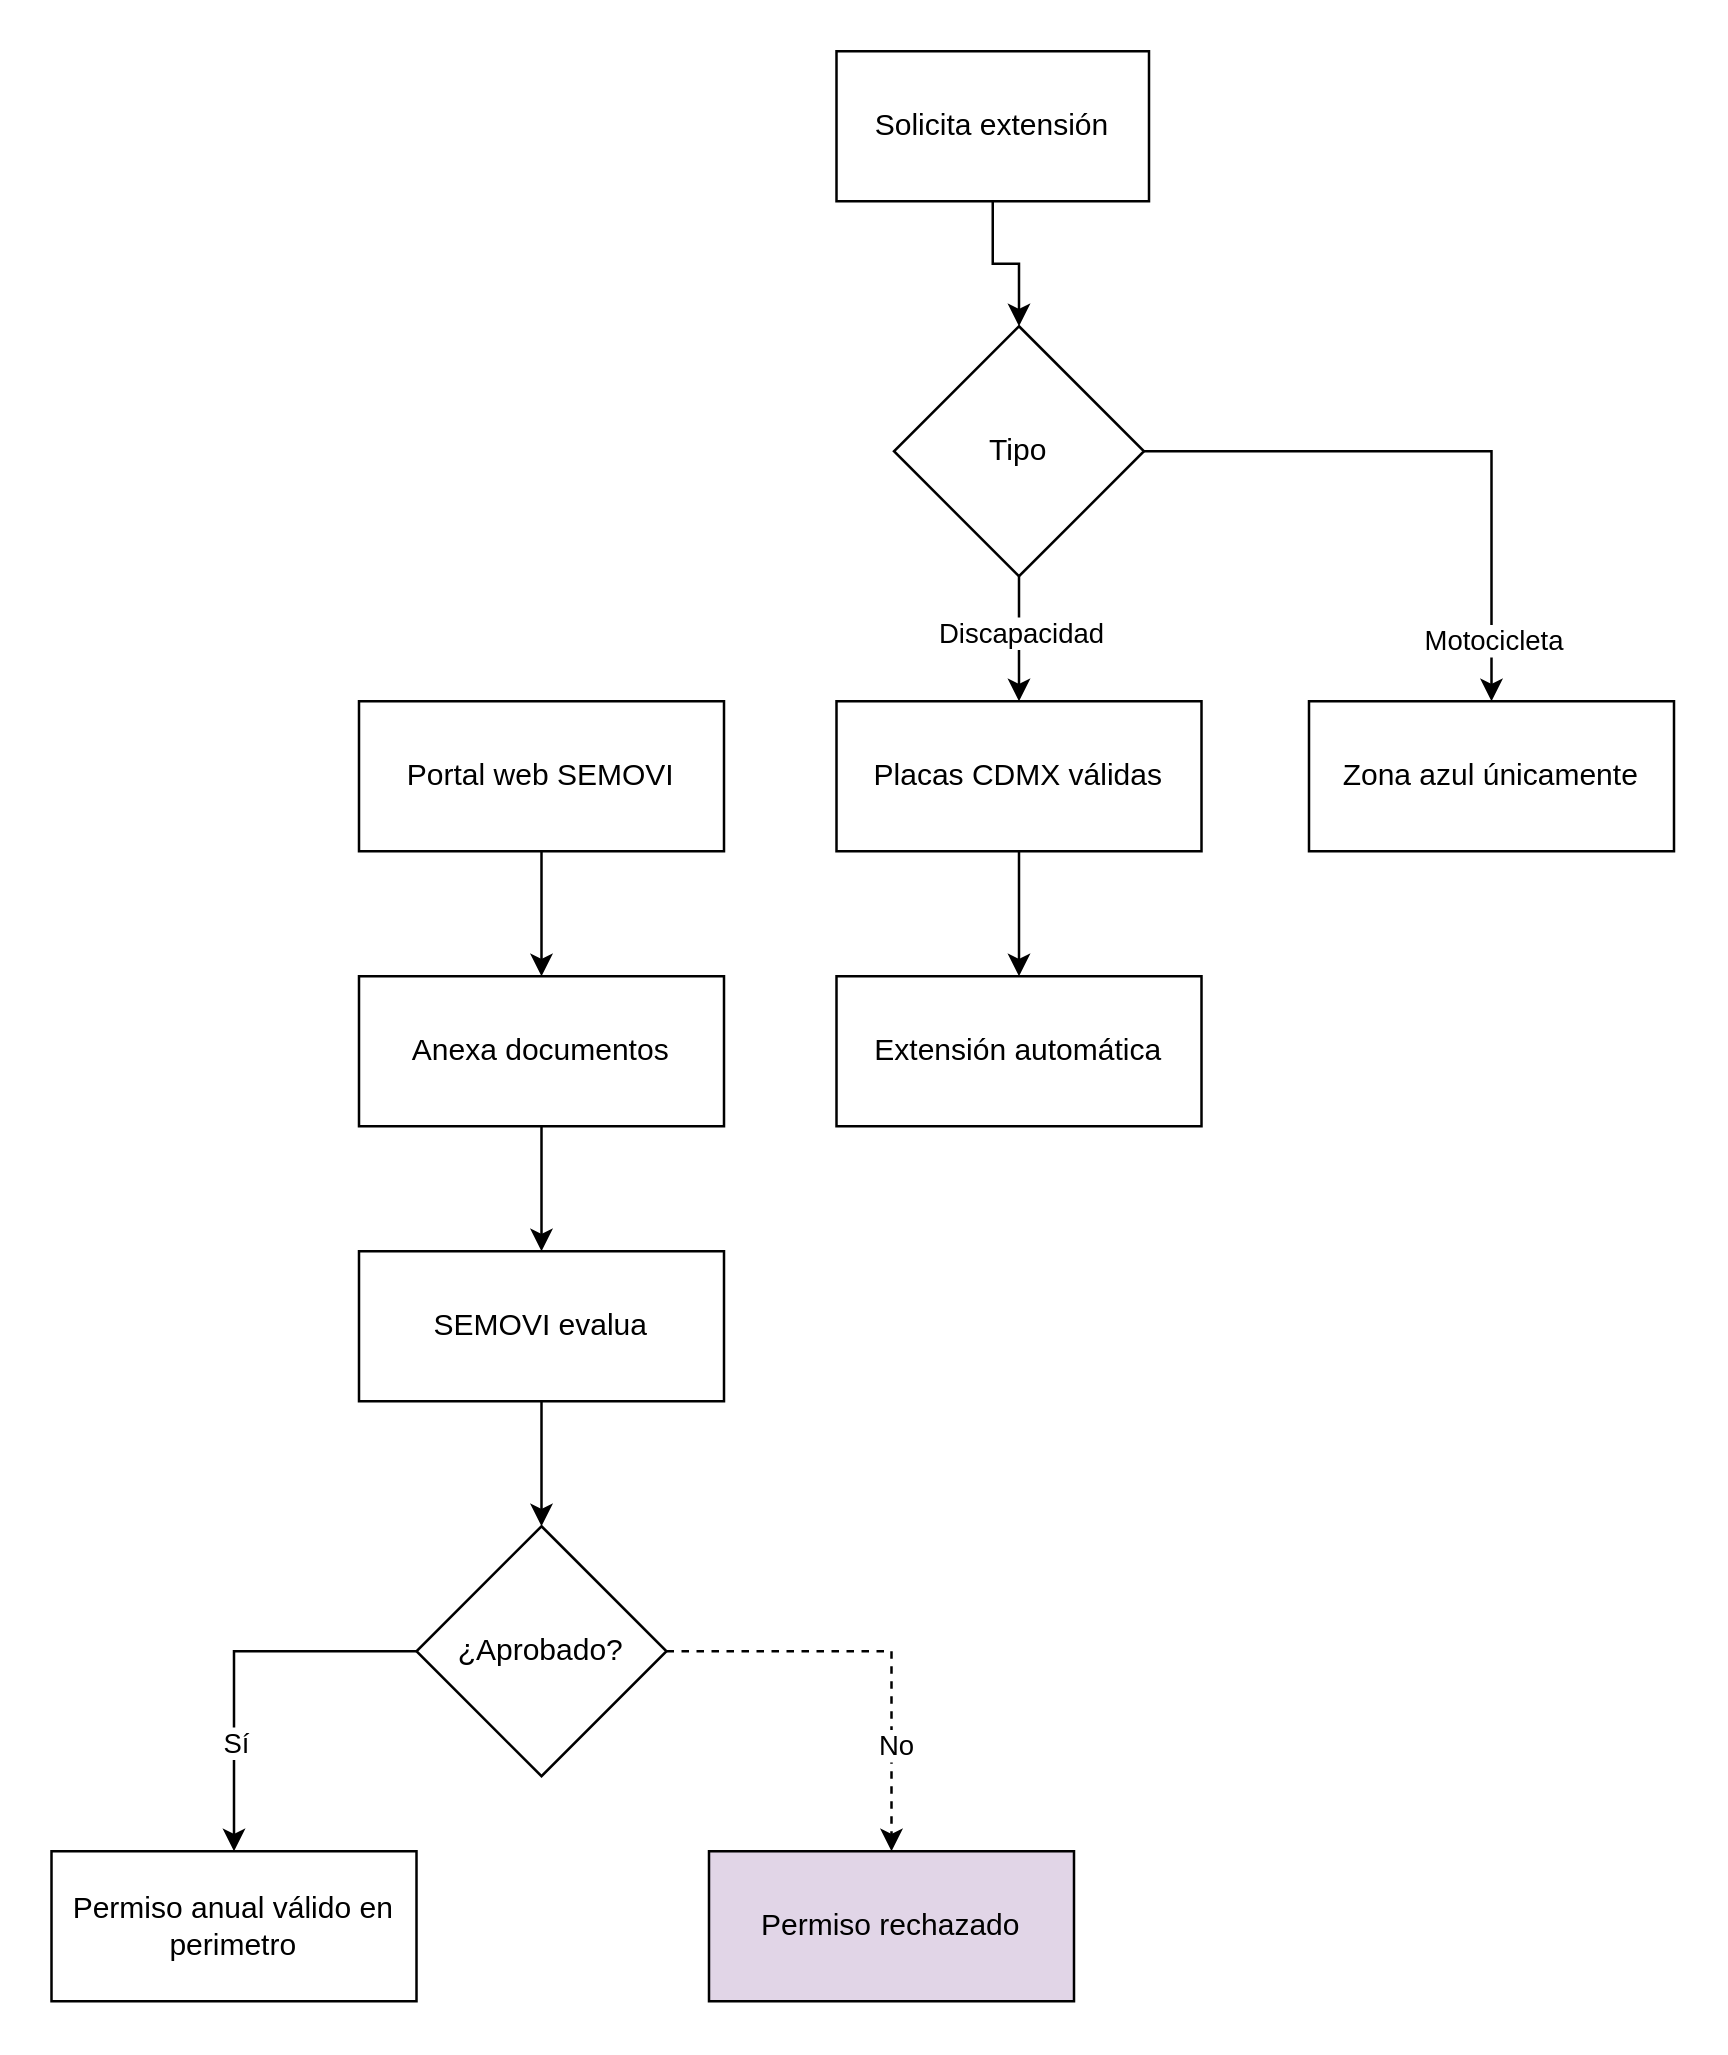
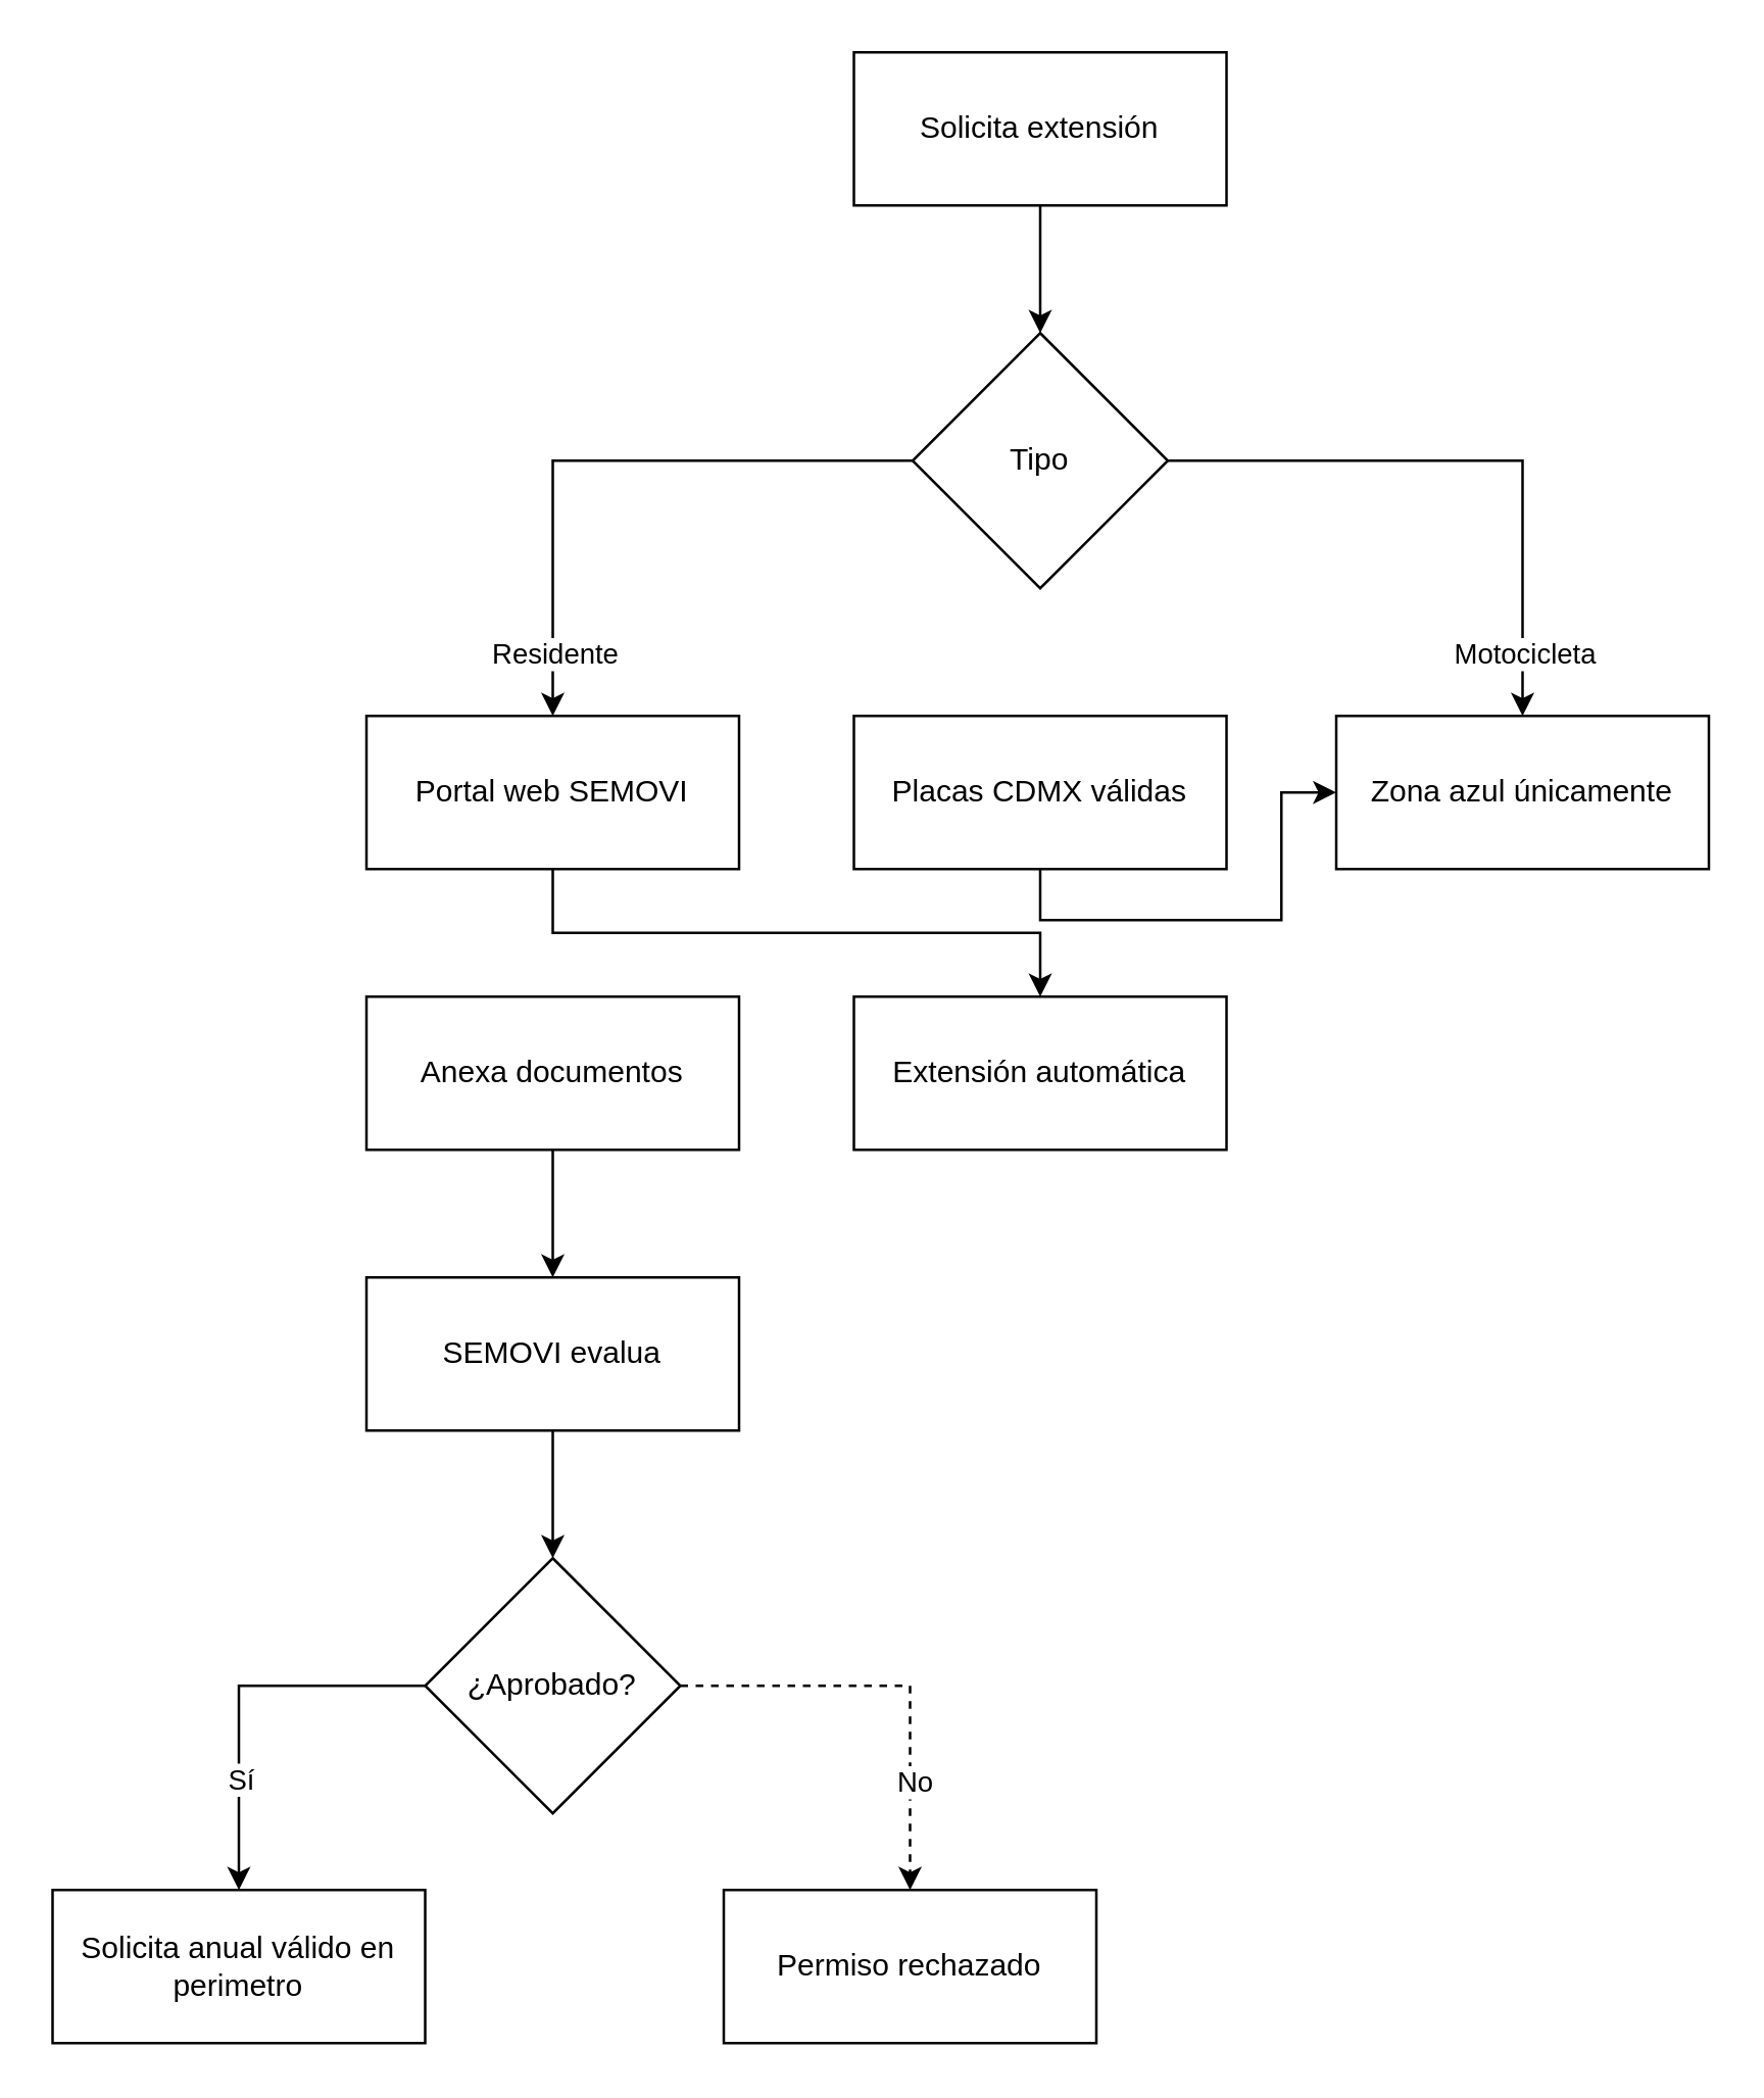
- <mxCell id="3" value="Solicita extensión" style="rounded=0;whiteSpace=wrap;html=1;" vertex="1" parent="1"><mxGeometry x="334" y="20" width="125" height="60" as="geometry" /></mxCell>
+ <mxCell id="3" value="Solicita extensión" style="rounded=0;whiteSpace=wrap;html=1;" vertex="1" parent="1"><mxGeometry x="334" y="20" width="146" height="60" as="geometry" /></mxCell>
+ <mxCell id="6" style="edgeStyle=orthogonalEdgeStyle;rounded=0;orthogonalLoop=1;jettySize=auto;html=1;exitX=0;exitY=0.5;exitDx=0;exitDy=0;entryX=0.5;entryY=0;entryDx=0;entryDy=0;" edge="1" parent="1" source="10" target="14"><mxGeometry relative="1" as="geometry" /></mxCell>
+ <mxCell id="7" value="Residente" style="edgeLabel;html=1;align=center;verticalAlign=middle;resizable=0;points=[];" connectable="0" vertex="1" parent="6"><mxGeometry x="0.792" relative="1" as="geometry"><mxPoint as="offset" /></mxGeometry></mxCell>
- <mxCell id="4" style="edgeStyle=orthogonalEdgeStyle;rounded=0;orthogonalLoop=1;jettySize=auto;html=1;exitX=0.5;exitY=1;exitDx=0;exitDy=0;entryX=0.5;entryY=0;entryDx=0;entryDy=0;" edge="1" parent="1" source="10" target="12"><mxGeometry relative="1" as="geometry" /></mxCell>
- <mxCell id="5" value="Discapacidad" style="edgeLabel;html=1;align=center;verticalAlign=middle;resizable=0;points=[];" connectable="0" vertex="1" parent="4"><mxGeometry x="-0.12" relative="1" as="geometry"><mxPoint as="offset" /></mxGeometry></mxCell>
- <mxCell id="11" style="edgeStyle=orthogonalEdgeStyle;rounded=0;orthogonalLoop=1;jettySize=auto;html=1;exitX=0.5;exitY=1;exitDx=0;exitDy=0;entryX=0.5;entryY=0;entryDx=0;entryDy=0;" edge="1" parent="1" source="12" target="16"><mxGeometry relative="1" as="geometry" /></mxCell>
+ <mxCell id="11" style="edgeStyle=orthogonalEdgeStyle;rounded=0;orthogonalLoop=1;jettySize=auto;html=1;exitX=0.5;exitY=1;exitDx=0;exitDy=0;" edge="1" parent="1" source="12" target="15"><mxGeometry relative="1" as="geometry" /></mxCell>
- <mxCell id="13" style="edgeStyle=orthogonalEdgeStyle;rounded=0;orthogonalLoop=1;jettySize=auto;html=1;exitX=0.5;exitY=1;exitDx=0;exitDy=0;entryX=0.5;entryY=0;entryDx=0;entryDy=0;" edge="1" parent="1" source="14" target="18"><mxGeometry relative="1" as="geometry" /></mxCell>
+ <mxCell id="13" style="edgeStyle=orthogonalEdgeStyle;rounded=0;orthogonalLoop=1;jettySize=auto;html=1;exitX=0.5;exitY=1;exitDx=0;exitDy=0;" edge="1" parent="1" source="14" target="16"><mxGeometry relative="1" as="geometry" /></mxCell>
- <mxCell id="26" value="Permiso anual válido en perimetro" style="rounded=0;whiteSpace=wrap;html=1;" vertex="1" parent="1"><mxGeometry x="20" y="740" width="146" height="60" as="geometry" /></mxCell>
+ <mxCell id="26" value="Solicita anual válido en perimetro" style="rounded=0;whiteSpace=wrap;html=1;" vertex="1" parent="1"><mxGeometry x="20" y="740" width="146" height="60" as="geometry" /></mxCell>
- <mxCell id="27" value="Permiso rechazado" style="rounded=0;whiteSpace=wrap;html=1;fillColor=#e1d5e7;" vertex="1" parent="1"><mxGeometry x="283" y="740" width="146" height="60" as="geometry" /></mxCell>
+ <mxCell id="27" value="Permiso rechazado" style="rounded=0;whiteSpace=wrap;html=1;" vertex="1" parent="1"><mxGeometry x="283" y="740" width="146" height="60" as="geometry" /></mxCell>
